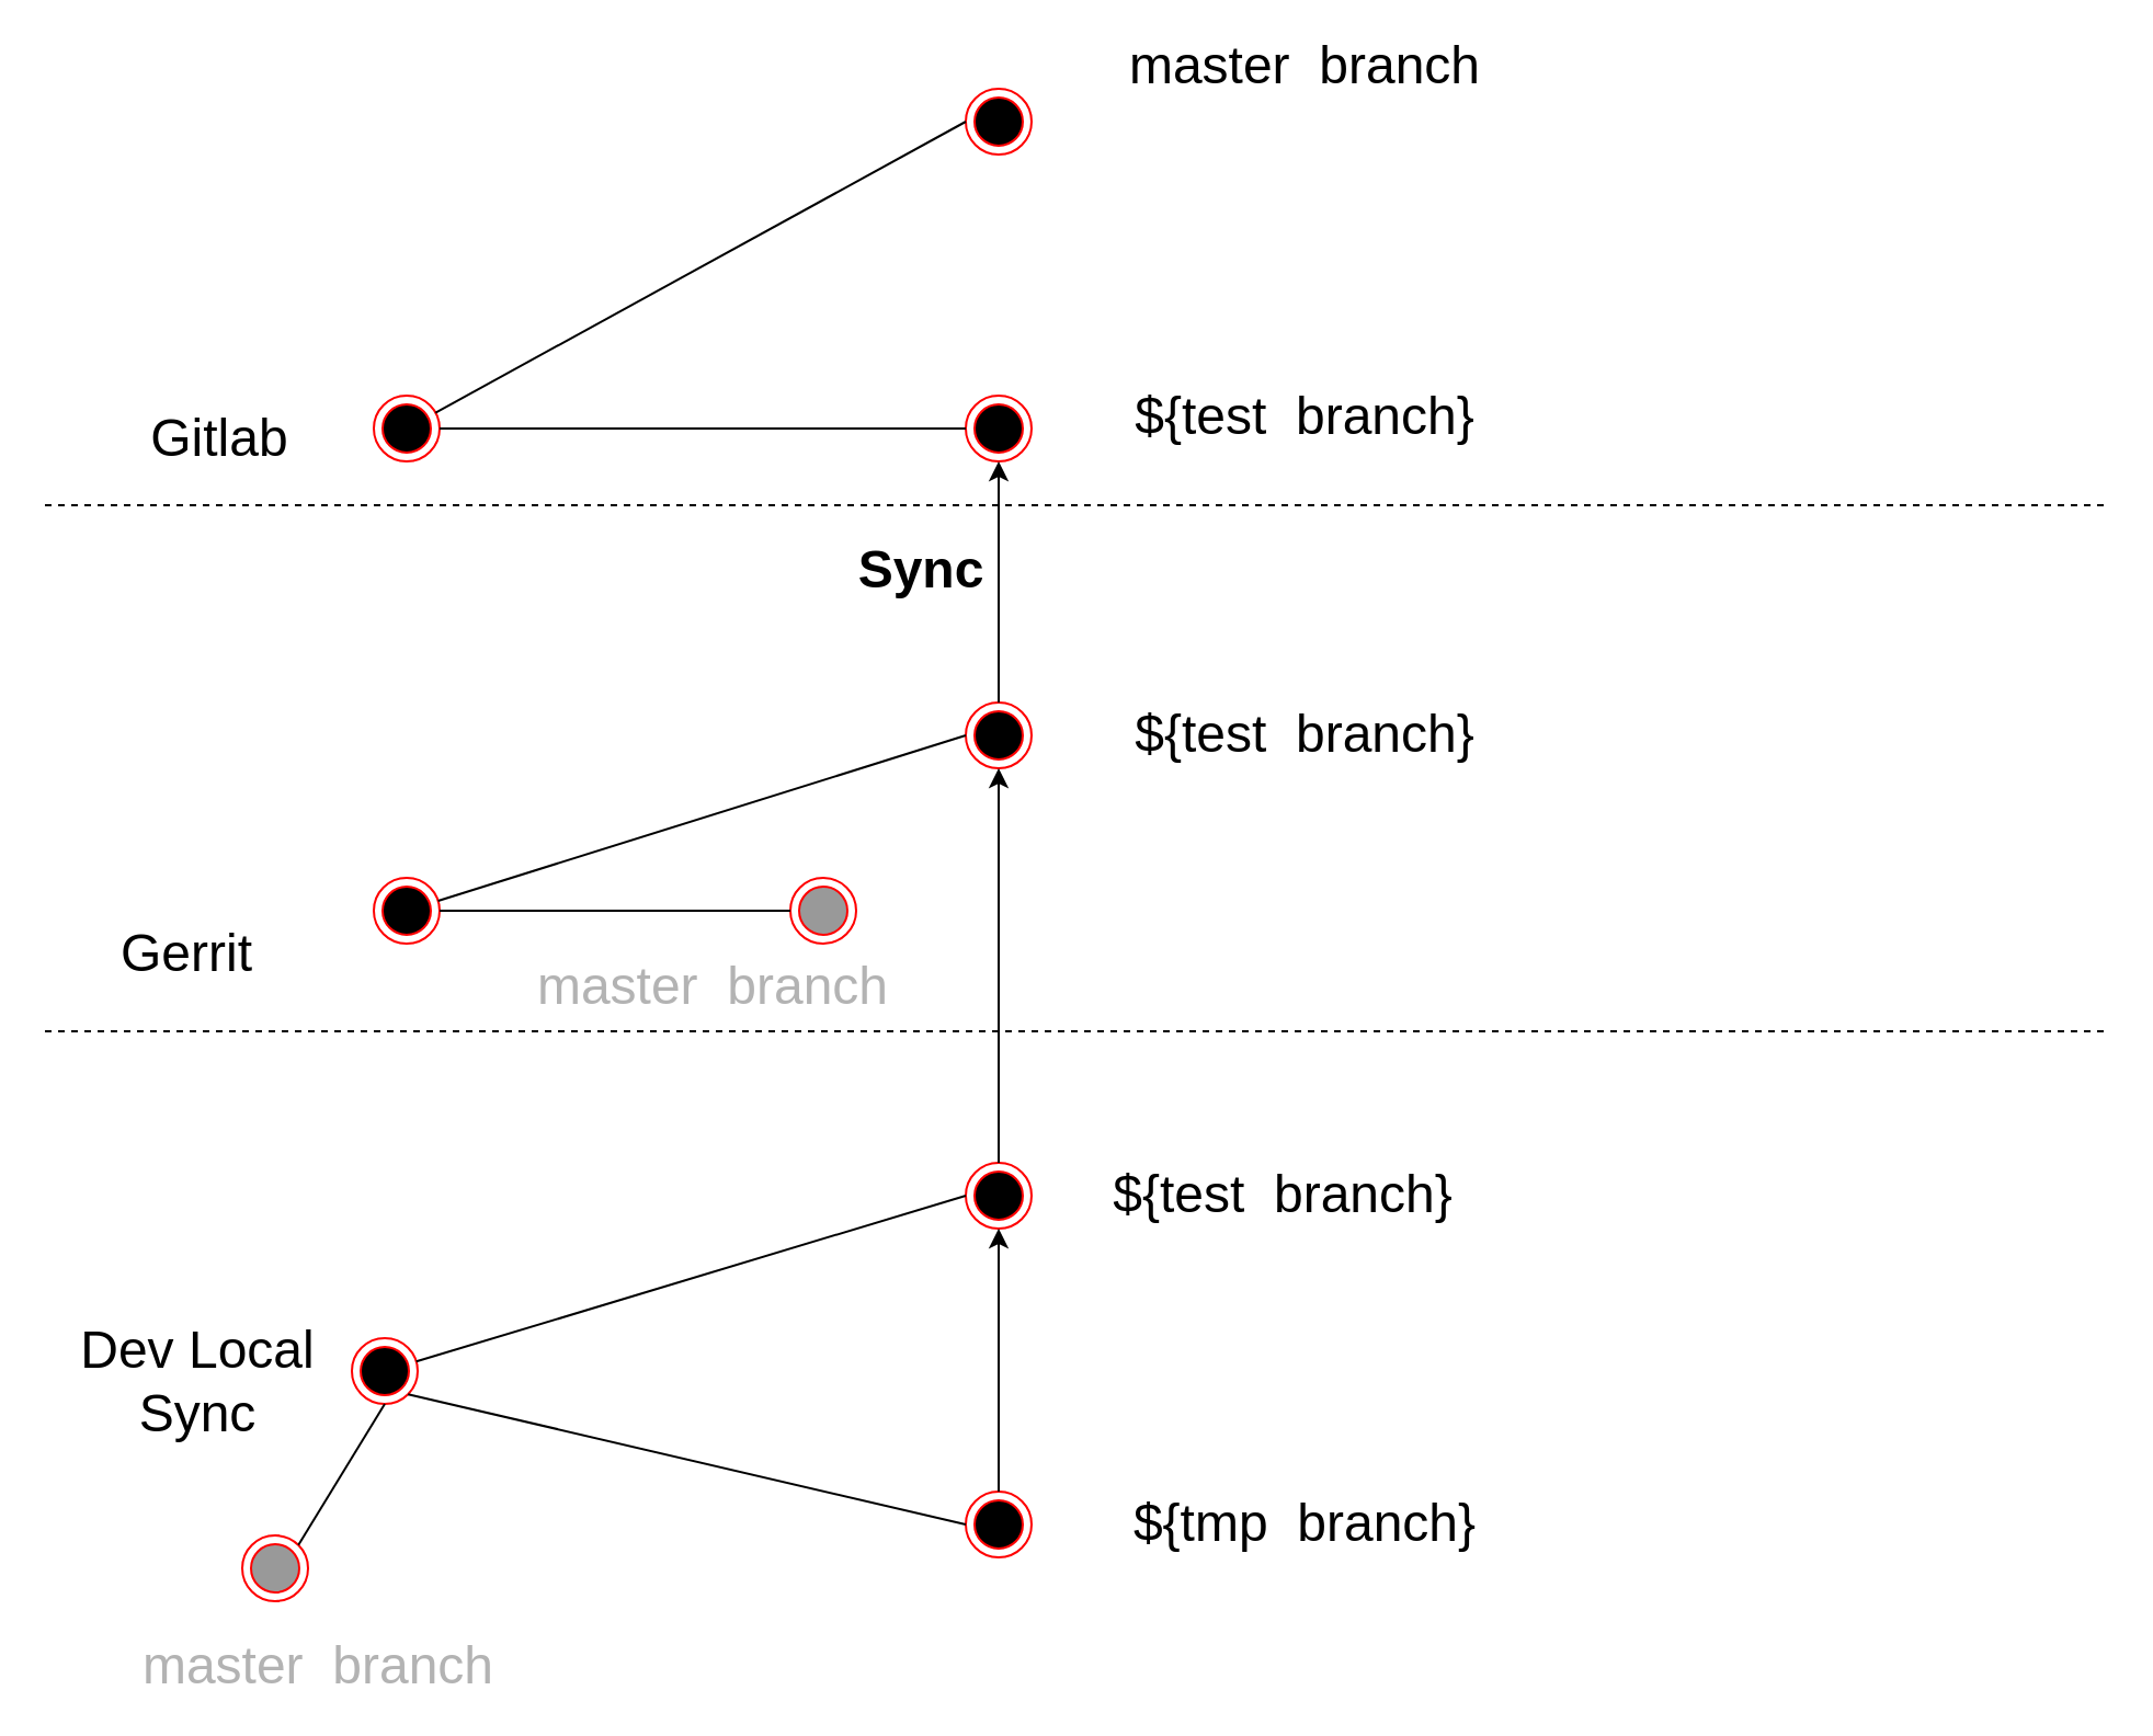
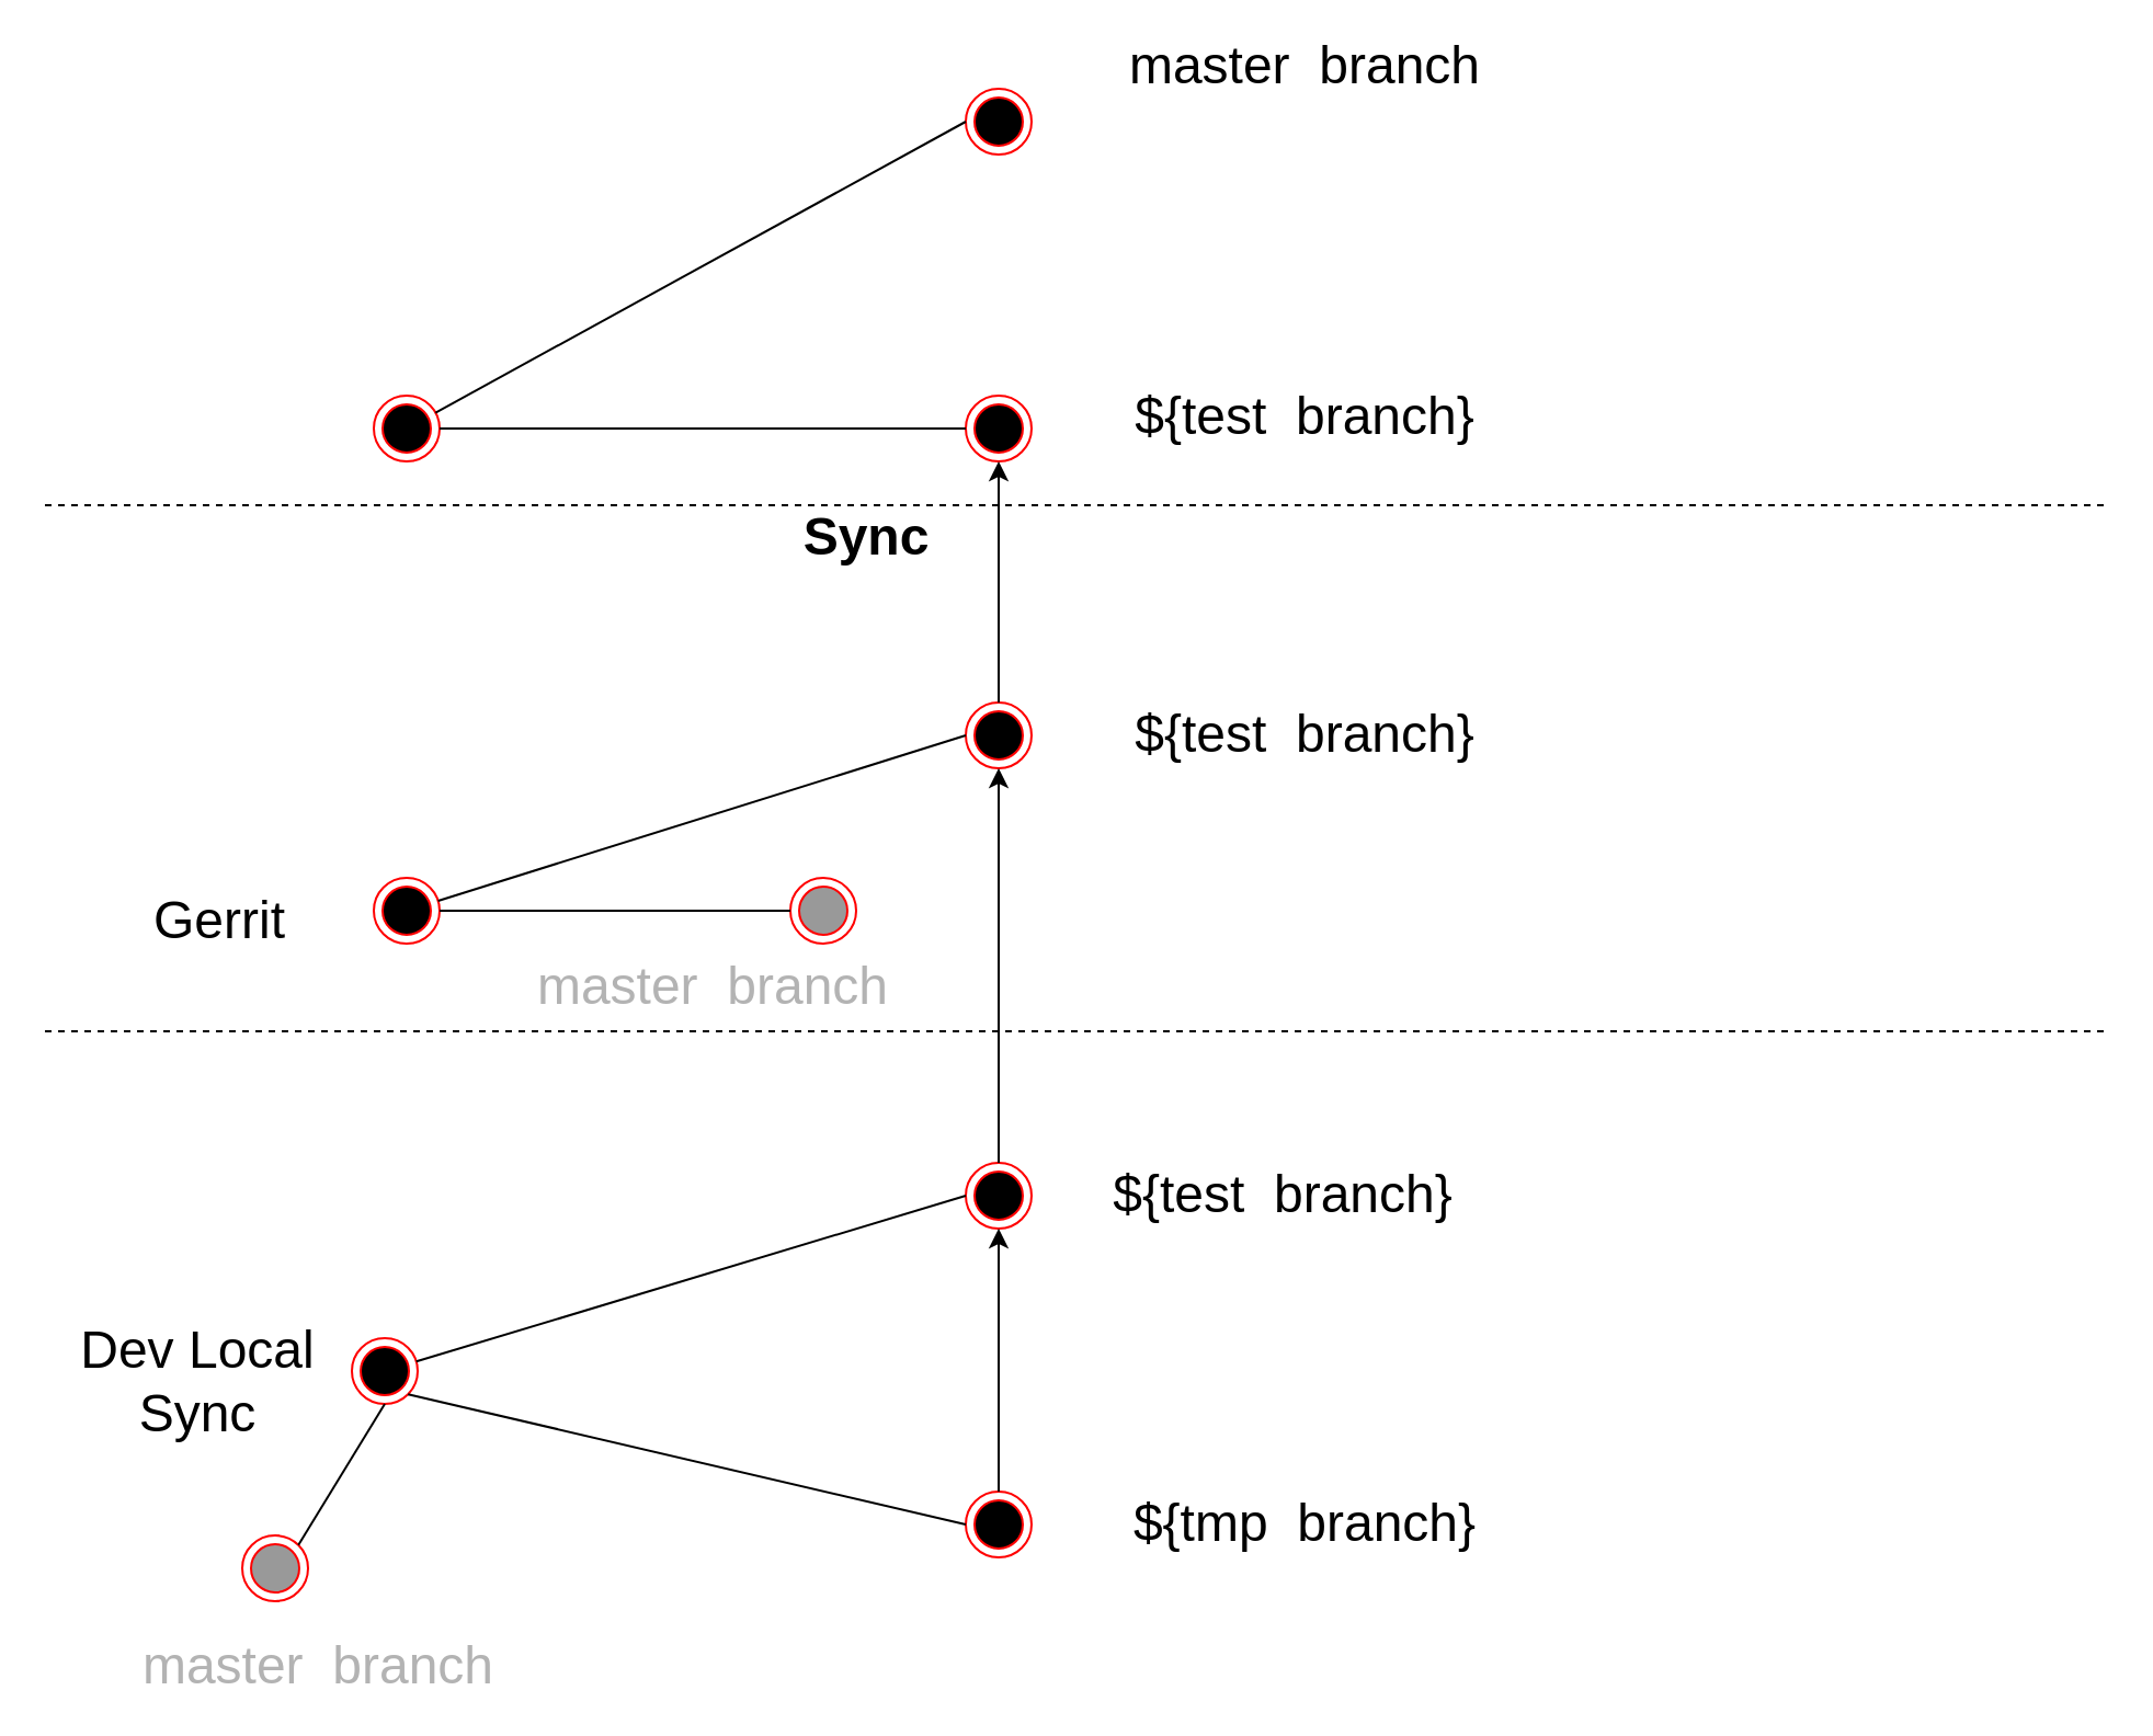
- <mxCell id="3" value="&lt;font style=&quot;font-size: 24px&quot;&gt;Gitlab&lt;/font&gt;" style="text;html=1;strokeColor=none;fillColor=none;align=center;verticalAlign=middle;whiteSpace=wrap;rounded=0;" vertex="1" parent="1"><mxGeometry x="30" y="190" width="140" height="20" as="geometry" /></mxCell>
- <mxCell id="21" value="&lt;font color=&quot;#000000&quot; style=&quot;font-size: 24px&quot;&gt;&lt;b&gt;Sync&lt;/b&gt;&lt;/font&gt;" style="text;html=1;strokeColor=none;fillColor=none;align=center;verticalAlign=middle;whiteSpace=wrap;rounded=0;fontColor=#B3B3B3;" vertex="1" parent="1"><mxGeometry x="400" y="250" width="40" height="20" as="geometry" /></mxCell>
+ <mxCell id="21" value="&lt;font color=&quot;#000000&quot; style=&quot;font-size: 24px&quot;&gt;&lt;b&gt;Sync&lt;/b&gt;&lt;/font&gt;" style="text;html=1;strokeColor=none;fillColor=none;align=center;verticalAlign=middle;whiteSpace=wrap;rounded=0;fontColor=#B3B3B3;" vertex="1" parent="1"><mxGeometry x="375" y="235" width="40" height="20" as="geometry" /></mxCell>
- <mxCell id="12" value="&lt;font style=&quot;font-size: 24px&quot;&gt;Gerrit&lt;/font&gt;" style="text;html=1;strokeColor=none;fillColor=none;align=center;verticalAlign=middle;whiteSpace=wrap;rounded=0;" vertex="1" parent="1"><mxGeometry x="15" y="425" width="140" height="20" as="geometry" /></mxCell>
+ <mxCell id="12" value="&lt;font style=&quot;font-size: 24px&quot;&gt;Gerrit&lt;/font&gt;" style="text;html=1;strokeColor=none;fillColor=none;align=center;verticalAlign=middle;whiteSpace=wrap;rounded=0;" vertex="1" parent="1"><mxGeometry x="30" y="410" width="140" height="20" as="geometry" /></mxCell>
